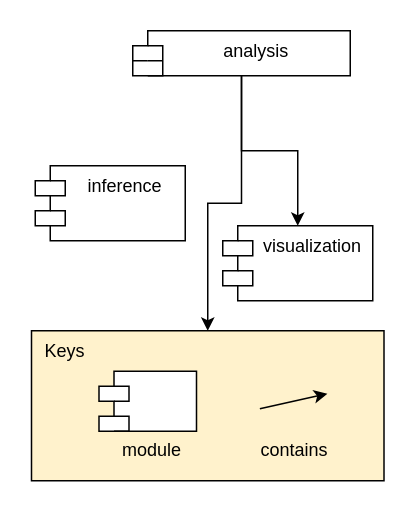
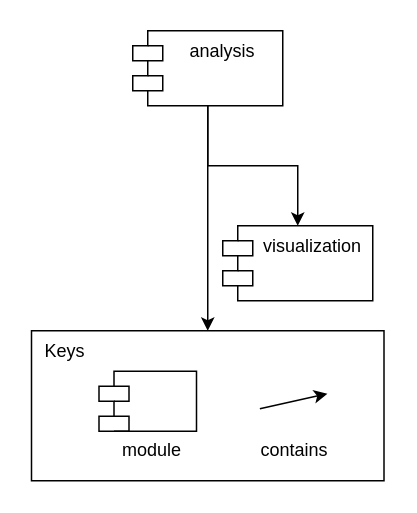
- <mxCell id="6" value="analysis" style="shape=module;align=left;spacingLeft=20;align=center;verticalAlign=top;" parent="1" vertex="1"><mxGeometry x="88" y="20" width="145" height="30" as="geometry" /></mxCell>
+ <mxCell id="6" value="analysis" style="shape=module;align=left;spacingLeft=20;align=center;verticalAlign=top;" parent="1" vertex="1"><mxGeometry x="88" y="20" width="100" height="50" as="geometry" /></mxCell>
- <mxCell id="2" value="inference" style="shape=module;align=left;spacingLeft=20;align=center;verticalAlign=top;" parent="1" vertex="1"><mxGeometry x="23" y="110" width="100" height="50" as="geometry" /></mxCell>
- <mxCell id="8" value="&amp;nbsp; Keys" style="rounded=0;whiteSpace=wrap;html=1;align=left;verticalAlign=top;fillColor=#fff2cc;" vertex="1" parent="7"><mxGeometry width="235" height="100" as="geometry" /></mxCell>
+ <mxCell id="8" value="&amp;nbsp; Keys" style="rounded=0;whiteSpace=wrap;html=1;align=left;verticalAlign=top;" vertex="1" parent="7"><mxGeometry width="235" height="100" as="geometry" /></mxCell>
